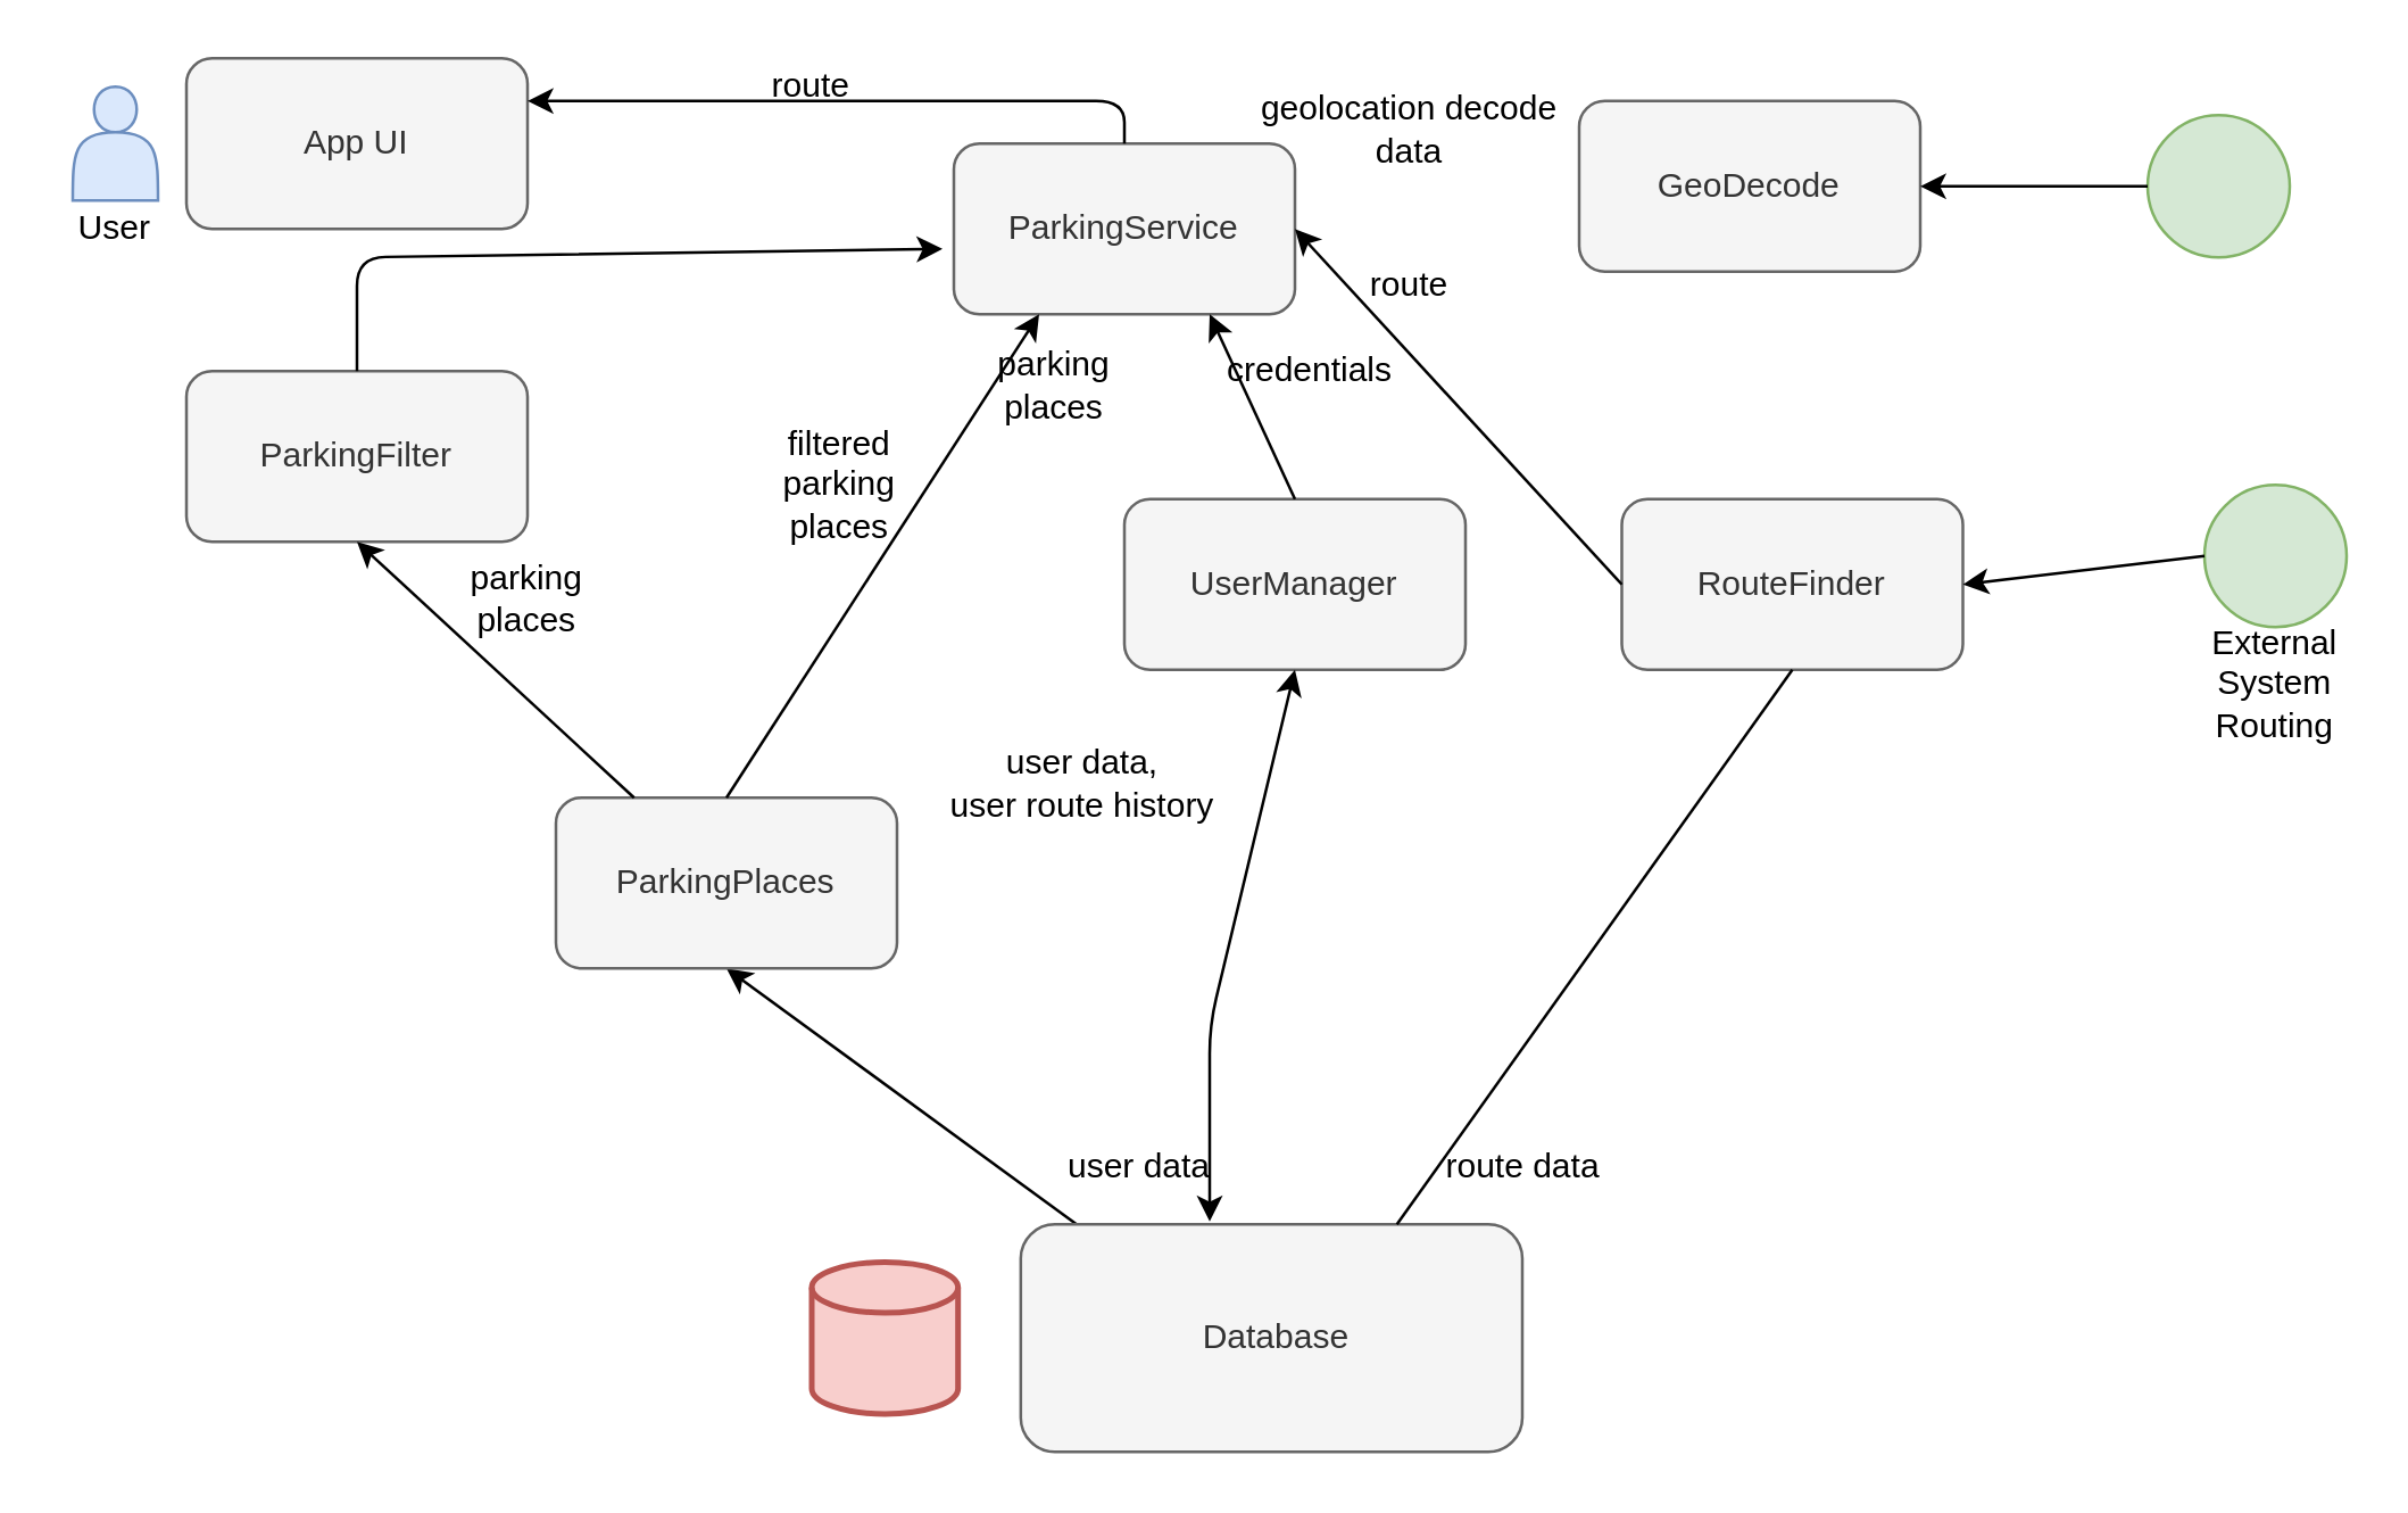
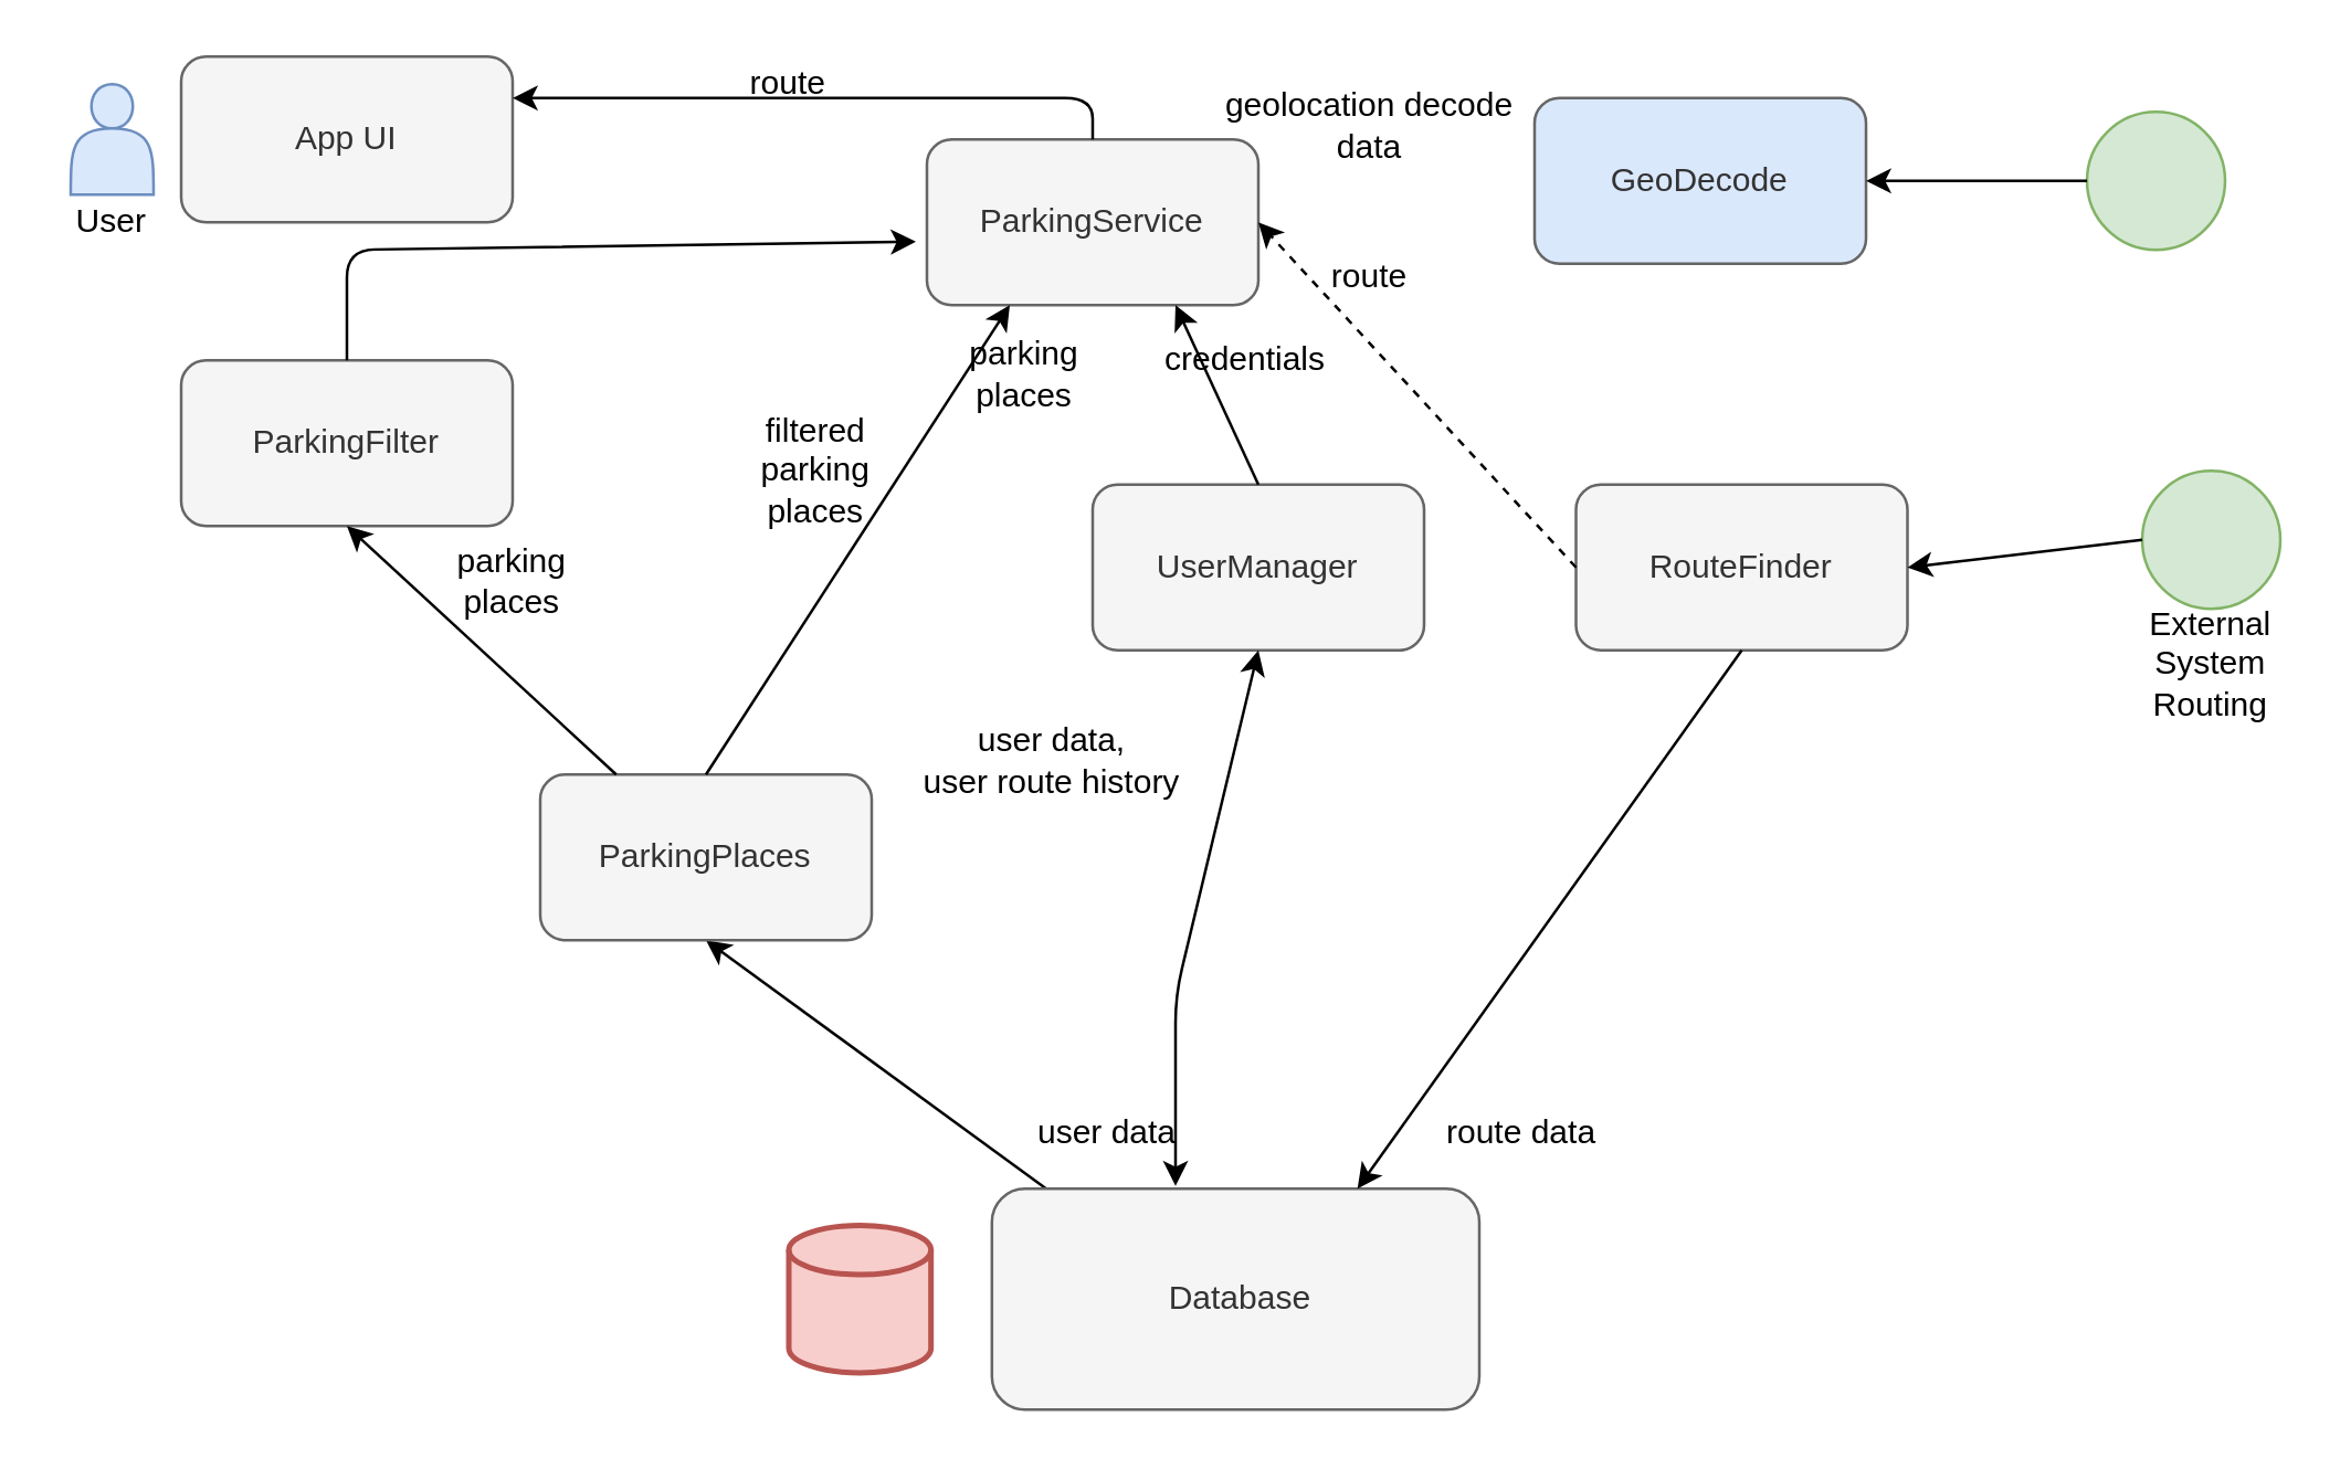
- <mxCell id="15" value="GeoDecode" style="rounded=1;whiteSpace=wrap;html=1;fillColor=#f5f5f5;strokeColor=#666666;fontColor=#333333;" parent="1" vertex="1"><mxGeometry x="555" y="35" width="120" height="60" as="geometry" /></mxCell>
+ <mxCell id="15" value="GeoDecode" style="rounded=1;whiteSpace=wrap;html=1;fillColor=#dae8fc;strokeColor=#666666;fontColor=#333333;" parent="1" vertex="1"><mxGeometry x="555" y="35" width="120" height="60" as="geometry" /></mxCell>
- <mxCell id="22" value="credentials" style="text;html=1;align=center;verticalAlign=middle;resizable=0;points=[];autosize=1;" parent="1" vertex="1"><mxGeometry x="425" y="120" width="70" height="20" as="geometry" /></mxCell>
+ <mxCell id="22" value="credentials" style="text;html=1;align=center;verticalAlign=middle;resizable=0;points=[];autosize=1;" parent="1" vertex="1"><mxGeometry x="415" y="120" width="70" height="20" as="geometry" /></mxCell>
- <mxCell id="28" value="" style="endArrow=classic;html=1;exitX=0;exitY=0.5;exitDx=0;exitDy=0;entryX=1;entryY=0.5;entryDx=0;entryDy=0;" parent="1" source="12" target="16" edge="1"><mxGeometry width="50" height="50" relative="1" as="geometry"><mxPoint x="385" y="220" as="sourcePoint" /><mxPoint x="435" y="170" as="targetPoint" /></mxGeometry></mxCell>
+ <mxCell id="28" value="" style="endArrow=classic;html=1;exitX=0;exitY=0.5;exitDx=0;exitDy=0;entryX=1;entryY=0.5;entryDx=0;entryDy=0;dashed=1;" parent="1" source="12" target="16" edge="1"><mxGeometry width="50" height="50" relative="1" as="geometry"><mxPoint x="385" y="220" as="sourcePoint" /><mxPoint x="435" y="170" as="targetPoint" /></mxGeometry></mxCell>
- <mxCell id="33" value="route data" style="text;html=1;align=center;verticalAlign=middle;resizable=0;points=[];autosize=1;" parent="1" vertex="1"><mxGeometry x="500" y="400" width="70" height="20" as="geometry" /></mxCell>
+ <mxCell id="33" value="route data" style="text;html=1;align=center;verticalAlign=middle;resizable=0;points=[];autosize=1;" parent="1" vertex="1"><mxGeometry x="515" y="400" width="70" height="20" as="geometry" /></mxCell>
- <mxCell id="36" value="" style="endArrow=none;html=1;exitX=0.5;exitY=1;exitDx=0;exitDy=0;entryX=0.75;entryY=0;entryDx=0;entryDy=0;" parent="1" source="12" target="27" edge="1"><mxGeometry width="50" height="50" relative="1" as="geometry"><mxPoint x="495.88" y="220" as="sourcePoint" /><mxPoint x="495.002" y="435" as="targetPoint" /></mxGeometry></mxCell>
+ <mxCell id="36" value="" style="endArrow=classic;html=1;exitX=0.5;exitY=1;exitDx=0;exitDy=0;entryX=0.75;entryY=0;entryDx=0;entryDy=0;" parent="1" source="12" target="27" edge="1"><mxGeometry width="50" height="50" relative="1" as="geometry"><mxPoint x="495.88" y="220" as="sourcePoint" /><mxPoint x="495.002" y="435" as="targetPoint" /></mxGeometry></mxCell>
